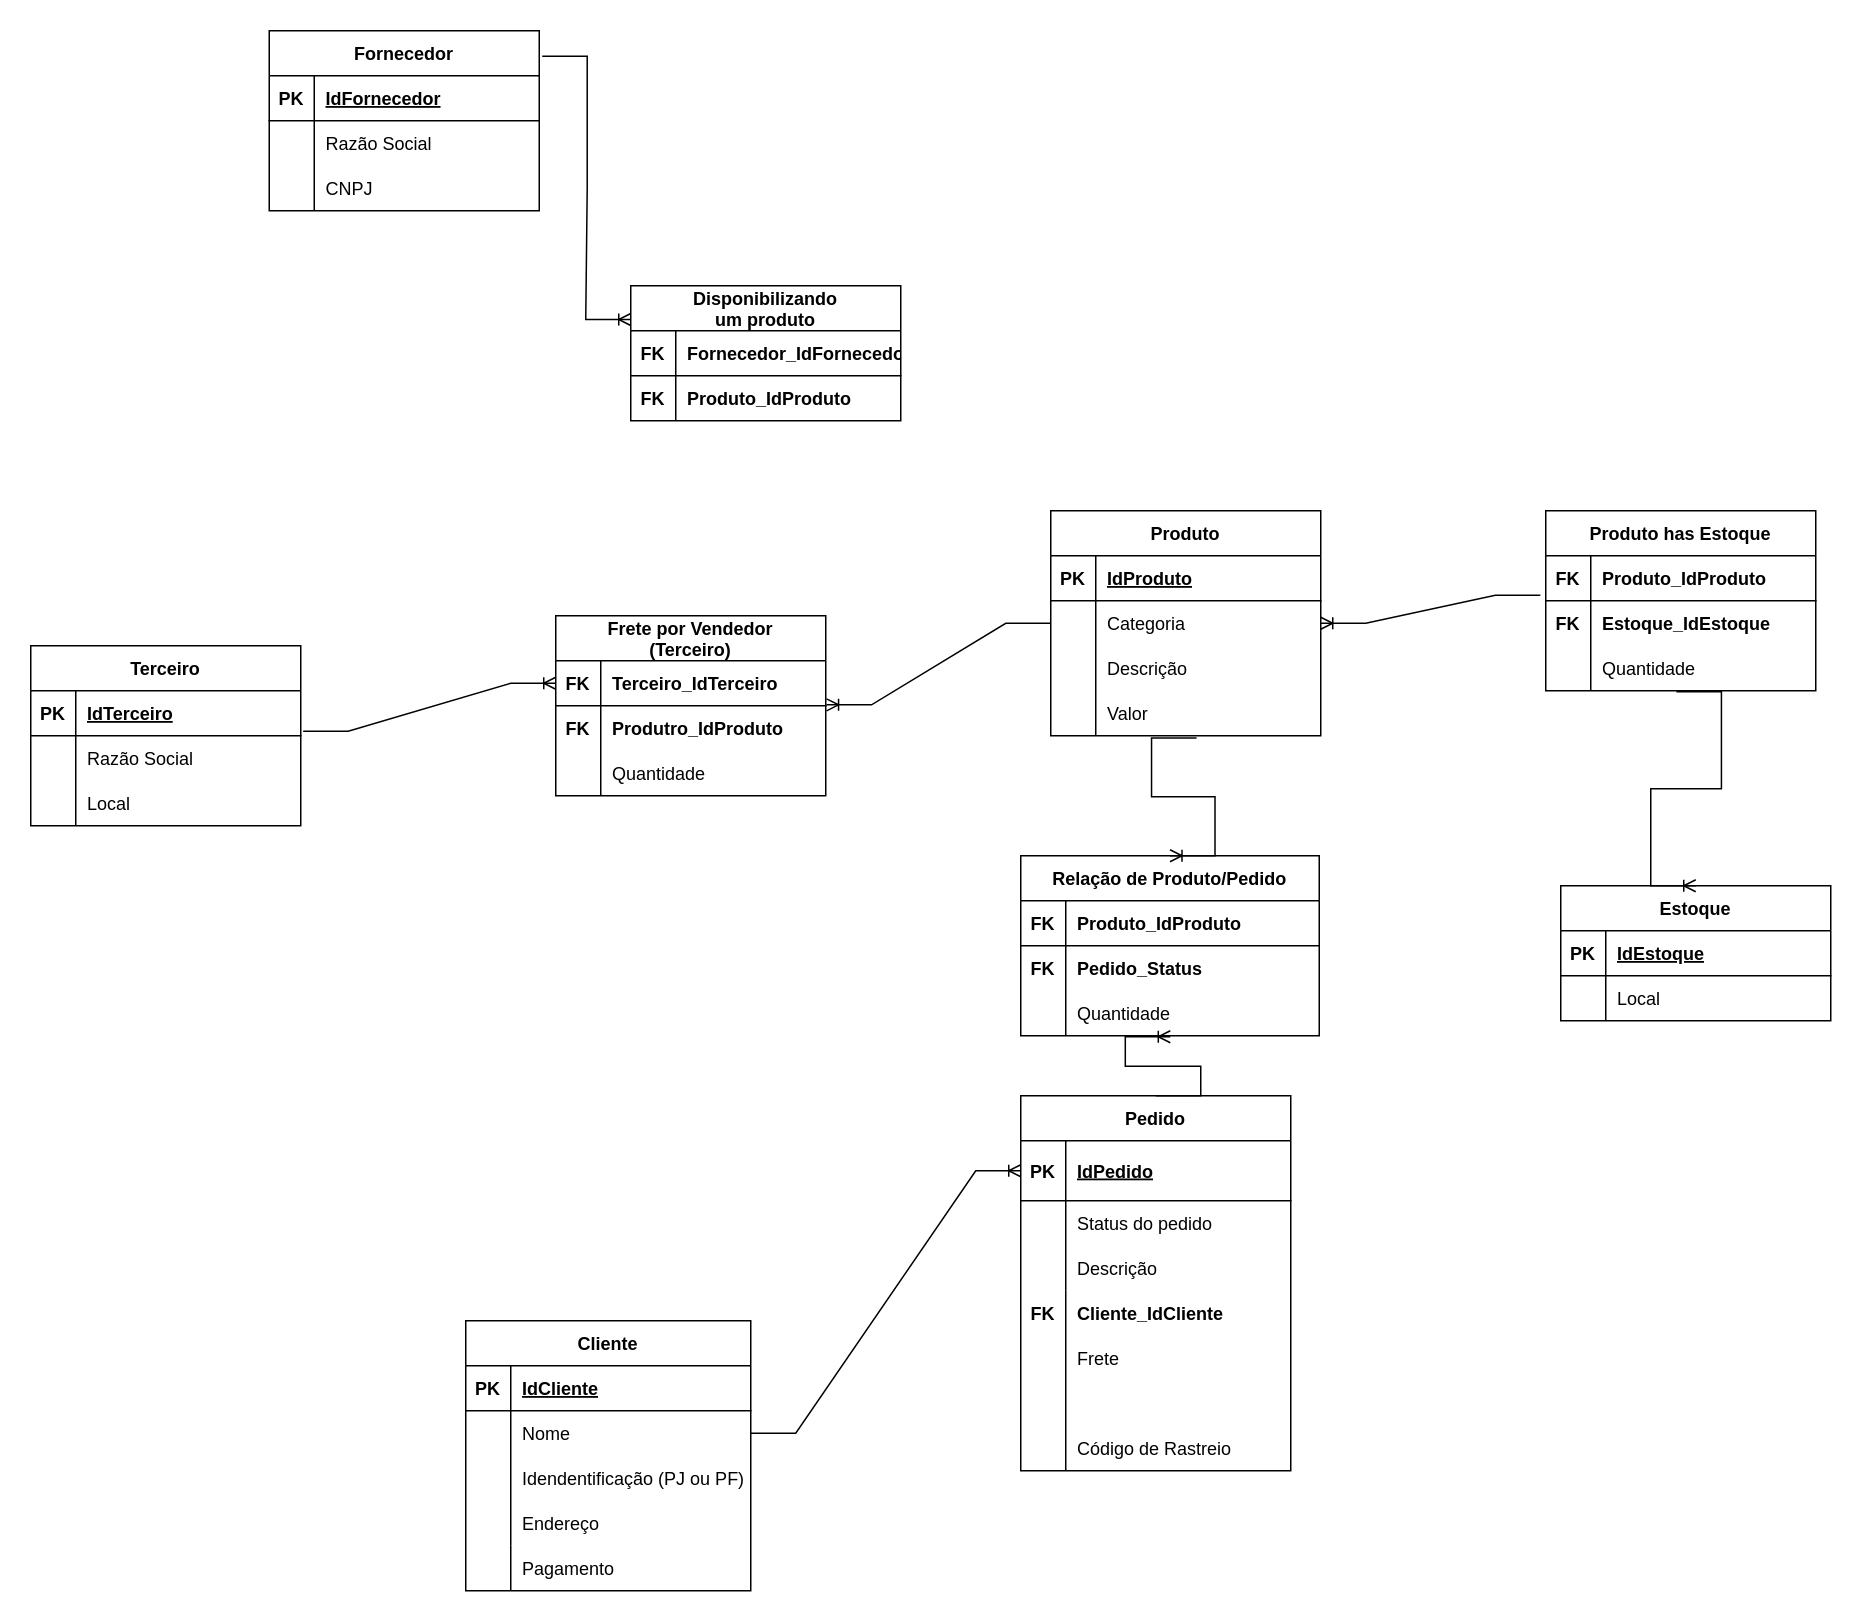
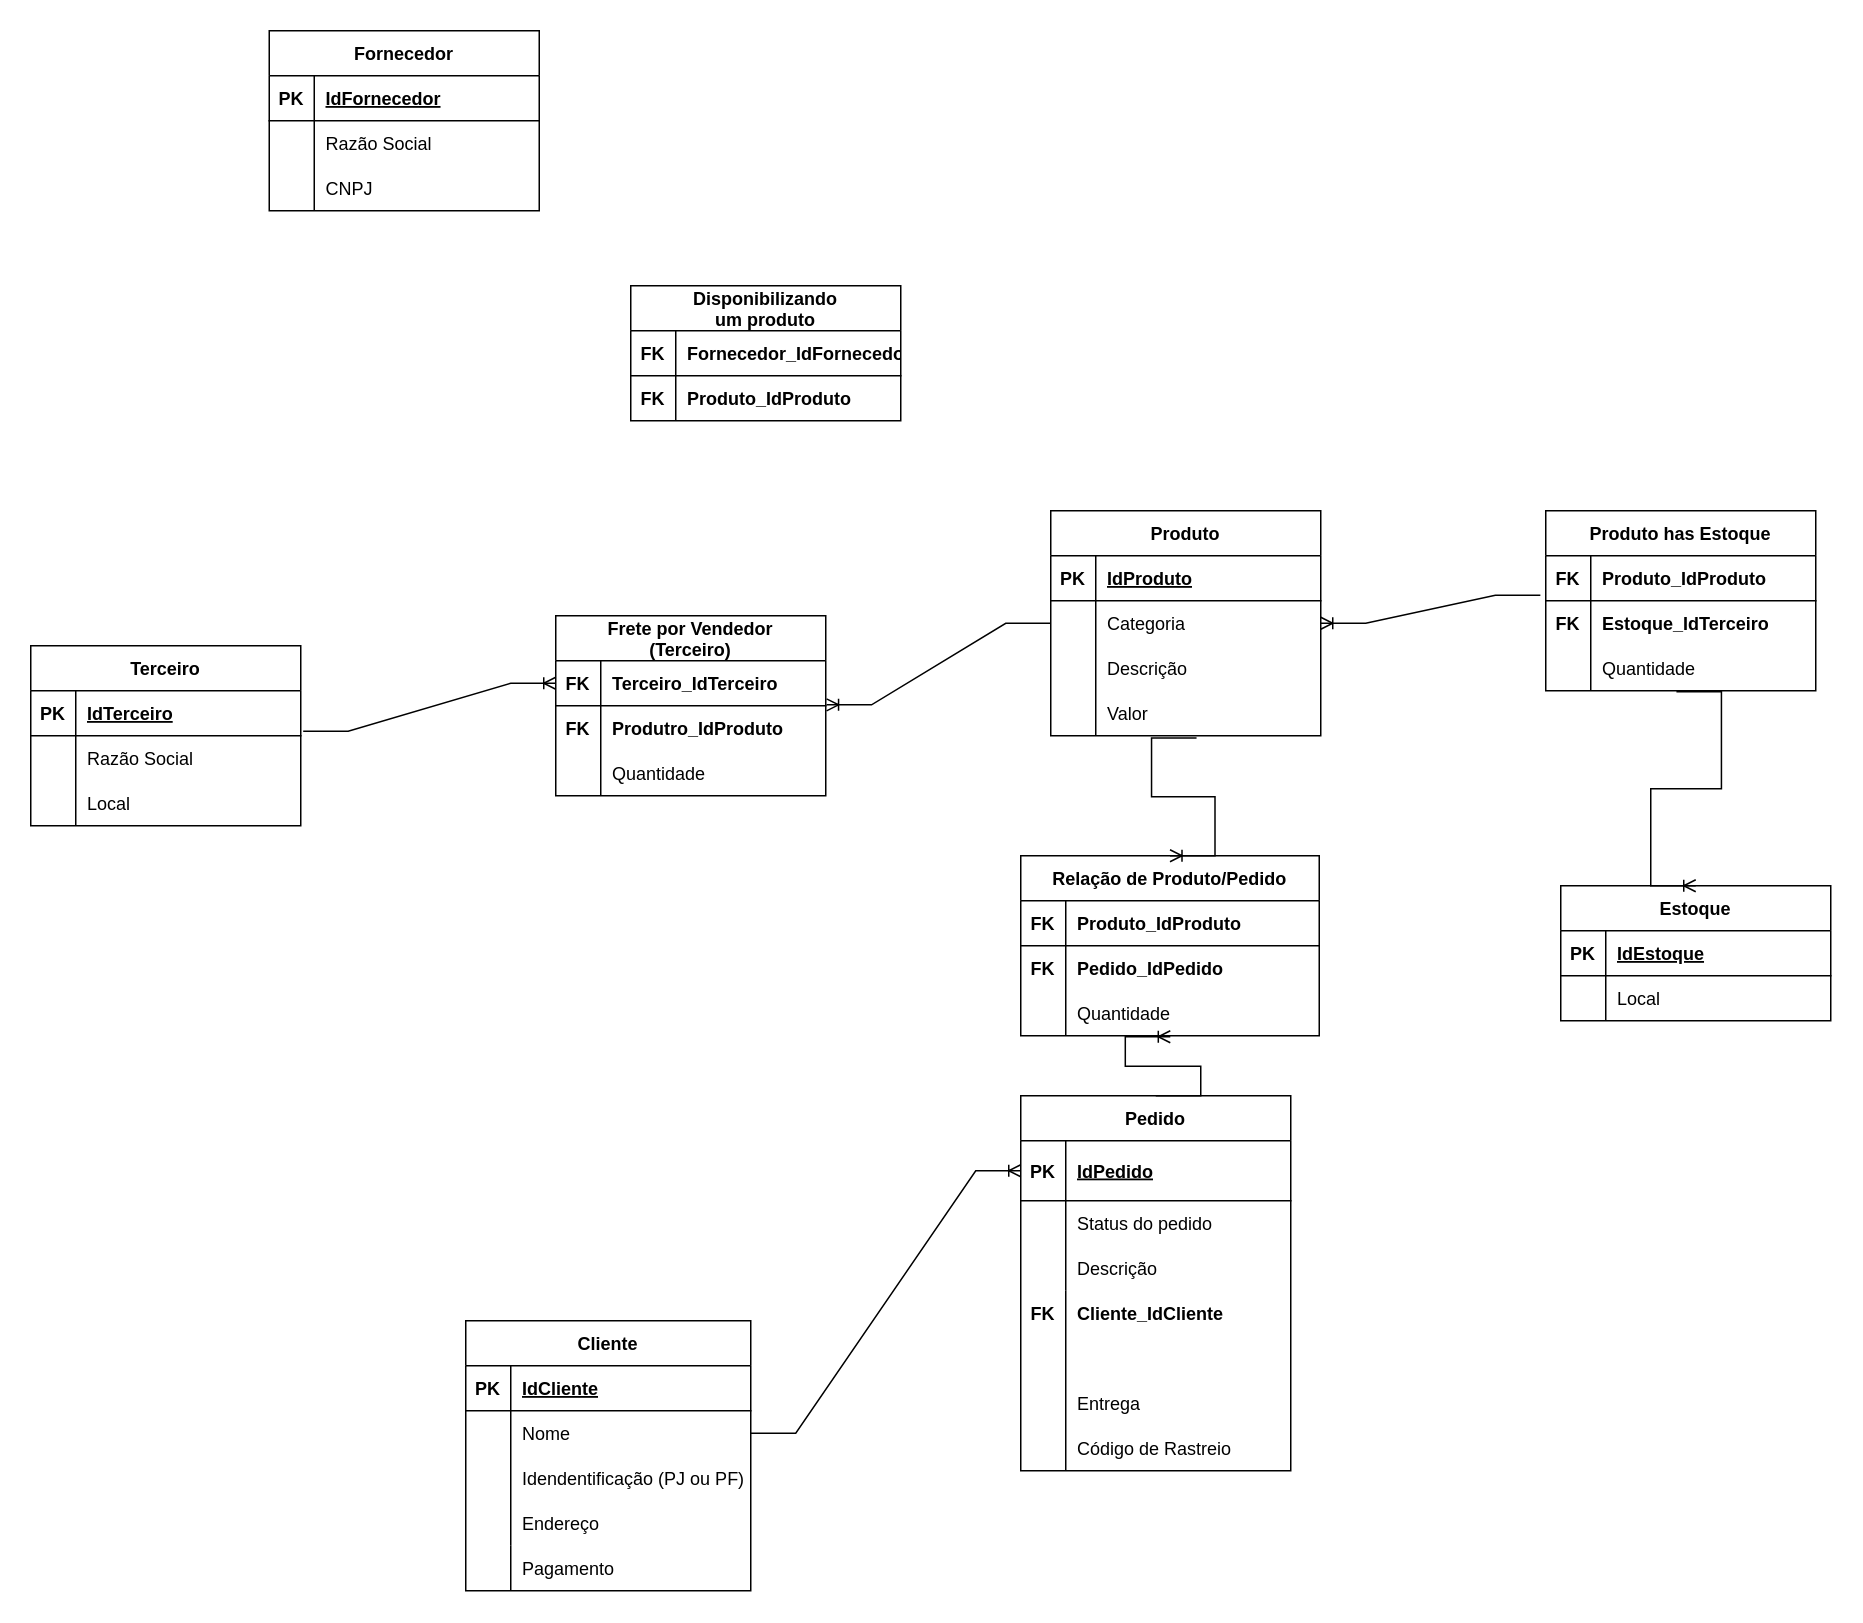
- <mxCell id="55" value="" style="edgeStyle=entityRelationEdgeStyle;fontSize=12;html=1;endArrow=ERoneToMany;rounded=0;entryX=0;entryY=0.25;entryDx=0;entryDy=0;exitX=1.011;exitY=0.142;exitDx=0;exitDy=0;exitPerimeter=0;" edge="1" parent="1" source="38" target="48"><mxGeometry width="100" height="100" relative="1" as="geometry"><mxPoint x="410" y="650" as="sourcePoint" /><mxPoint x="510" y="550" as="targetPoint" /></mxGeometry></mxCell>
- <mxCell id="69" value="Estoque_IdEstoque" style="shape=partialRectangle;connectable=0;fillColor=none;top=0;left=0;bottom=0;right=0;align=left;spacingLeft=6;overflow=hidden;fontStyle=1" vertex="1" parent="67"><mxGeometry x="30" width="150" height="30" as="geometry"><mxRectangle width="150" height="30" as="alternateBounds" /></mxGeometry></mxCell>
+ <mxCell id="69" value="Estoque_IdTerceiro" style="shape=partialRectangle;connectable=0;fillColor=none;top=0;left=0;bottom=0;right=0;align=left;spacingLeft=6;overflow=hidden;fontStyle=1" vertex="1" parent="67"><mxGeometry x="30" width="150" height="30" as="geometry"><mxRectangle width="150" height="30" as="alternateBounds" /></mxGeometry></mxCell>
- <mxCell id="85" value="Pedido_Status" style="shape=partialRectangle;connectable=0;fillColor=none;top=0;left=0;bottom=0;right=0;align=left;spacingLeft=6;overflow=hidden;fontStyle=1" vertex="1" parent="83"><mxGeometry x="30" width="169" height="30" as="geometry"><mxRectangle width="169" height="30" as="alternateBounds" /></mxGeometry></mxCell>
+ <mxCell id="85" value="Pedido_IdPedido" style="shape=partialRectangle;connectable=0;fillColor=none;top=0;left=0;bottom=0;right=0;align=left;spacingLeft=6;overflow=hidden;fontStyle=1" vertex="1" parent="83"><mxGeometry x="30" width="169" height="30" as="geometry"><mxRectangle width="169" height="30" as="alternateBounds" /></mxGeometry></mxCell>
- <mxCell id="91" value="Frete" style="shape=partialRectangle;connectable=1;fillColor=none;top=0;left=0;bottom=0;right=0;align=left;spacingLeft=6;overflow=hidden;fontStyle=0;movable=1;resizable=1;rotatable=1;deletable=1;editable=1;" vertex="1" parent="1"><mxGeometry x="710" y="890" width="150" height="30" as="geometry"><mxRectangle width="150" height="30" as="alternateBounds" /></mxGeometry></mxCell>
+ <mxCell id="116" value="Entrega" style="shape=partialRectangle;connectable=1;fillColor=none;top=0;left=0;bottom=0;right=0;align=left;spacingLeft=6;overflow=hidden;fontStyle=0;movable=1;resizable=1;rotatable=1;deletable=1;editable=1;" vertex="1" parent="1"><mxGeometry x="710" y="920" width="150" height="30" as="geometry"><mxRectangle width="150" height="30" as="alternateBounds" /></mxGeometry></mxCell>
